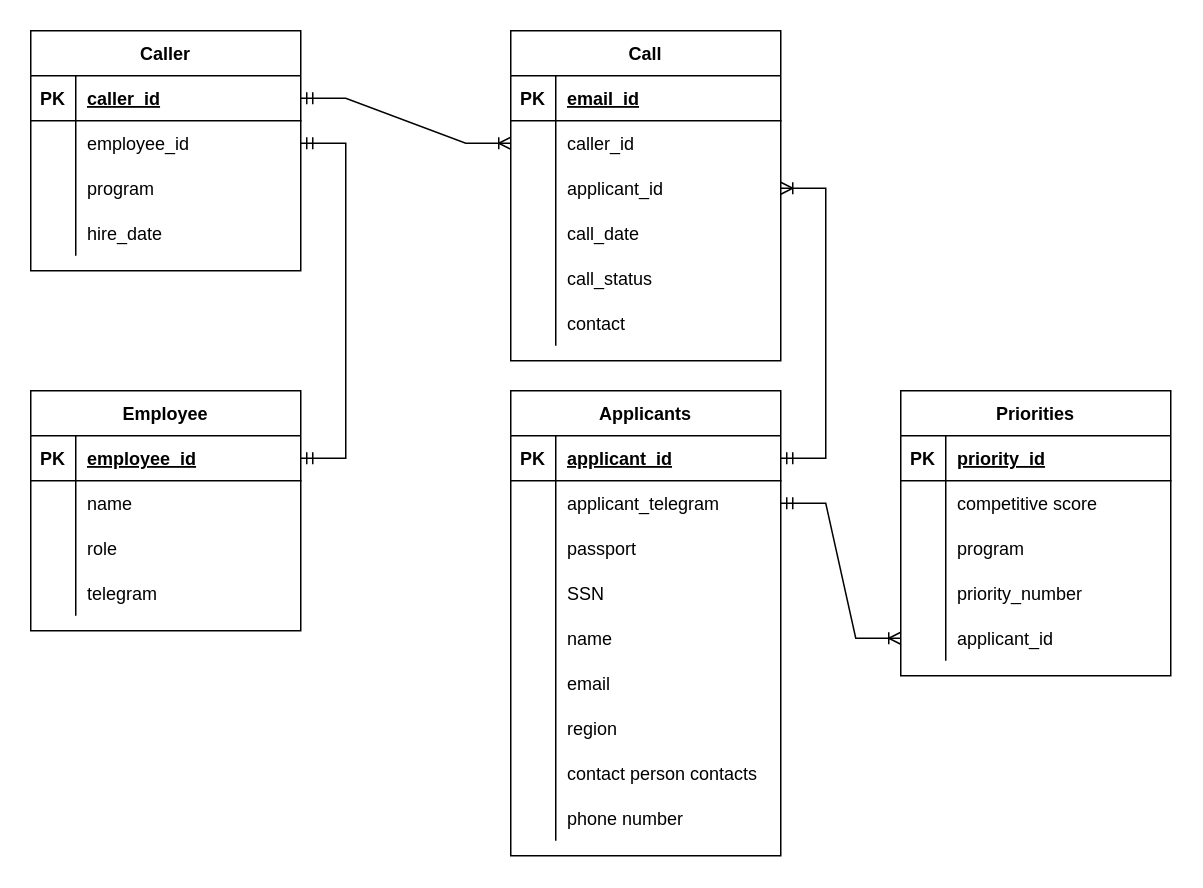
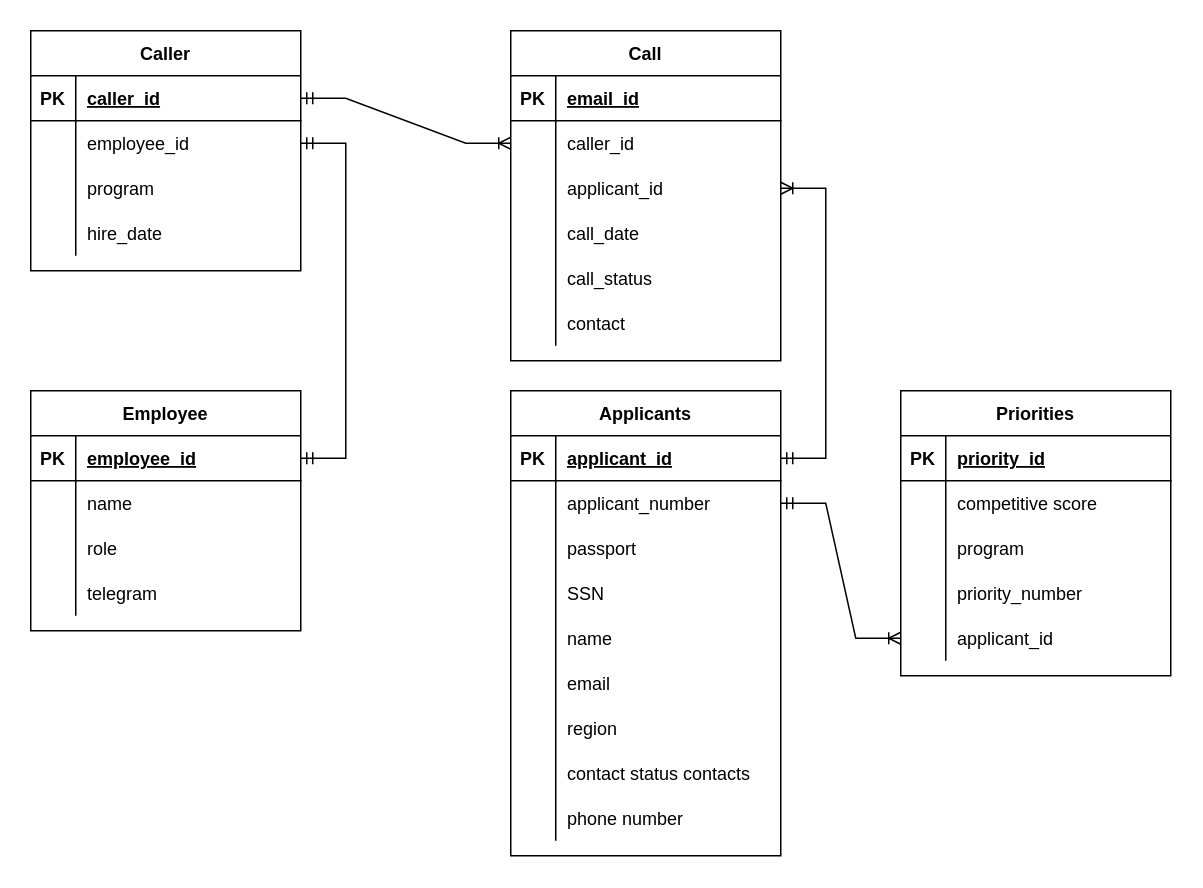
- <mxCell id="53" value="applicant_telegram" style="shape=partialRectangle;connectable=0;fillColor=none;top=0;left=0;bottom=0;right=0;align=left;spacingLeft=6;overflow=hidden;" vertex="1" parent="51"><mxGeometry x="30" width="150" height="30" as="geometry"><mxRectangle width="150" height="30" as="alternateBounds" /></mxGeometry></mxCell>
+ <mxCell id="53" value="applicant_number" style="shape=partialRectangle;connectable=0;fillColor=none;top=0;left=0;bottom=0;right=0;align=left;spacingLeft=6;overflow=hidden;" vertex="1" parent="51"><mxGeometry x="30" width="150" height="30" as="geometry"><mxRectangle width="150" height="30" as="alternateBounds" /></mxGeometry></mxCell>
- <mxCell id="71" value="contact person contacts" style="shape=partialRectangle;connectable=0;fillColor=none;top=0;left=0;bottom=0;right=0;align=left;spacingLeft=6;overflow=hidden;" vertex="1" parent="69"><mxGeometry x="30" width="150" height="30" as="geometry"><mxRectangle width="150" height="30" as="alternateBounds" /></mxGeometry></mxCell>
+ <mxCell id="71" value="contact status contacts" style="shape=partialRectangle;connectable=0;fillColor=none;top=0;left=0;bottom=0;right=0;align=left;spacingLeft=6;overflow=hidden;" vertex="1" parent="69"><mxGeometry x="30" width="150" height="30" as="geometry"><mxRectangle width="150" height="30" as="alternateBounds" /></mxGeometry></mxCell>
